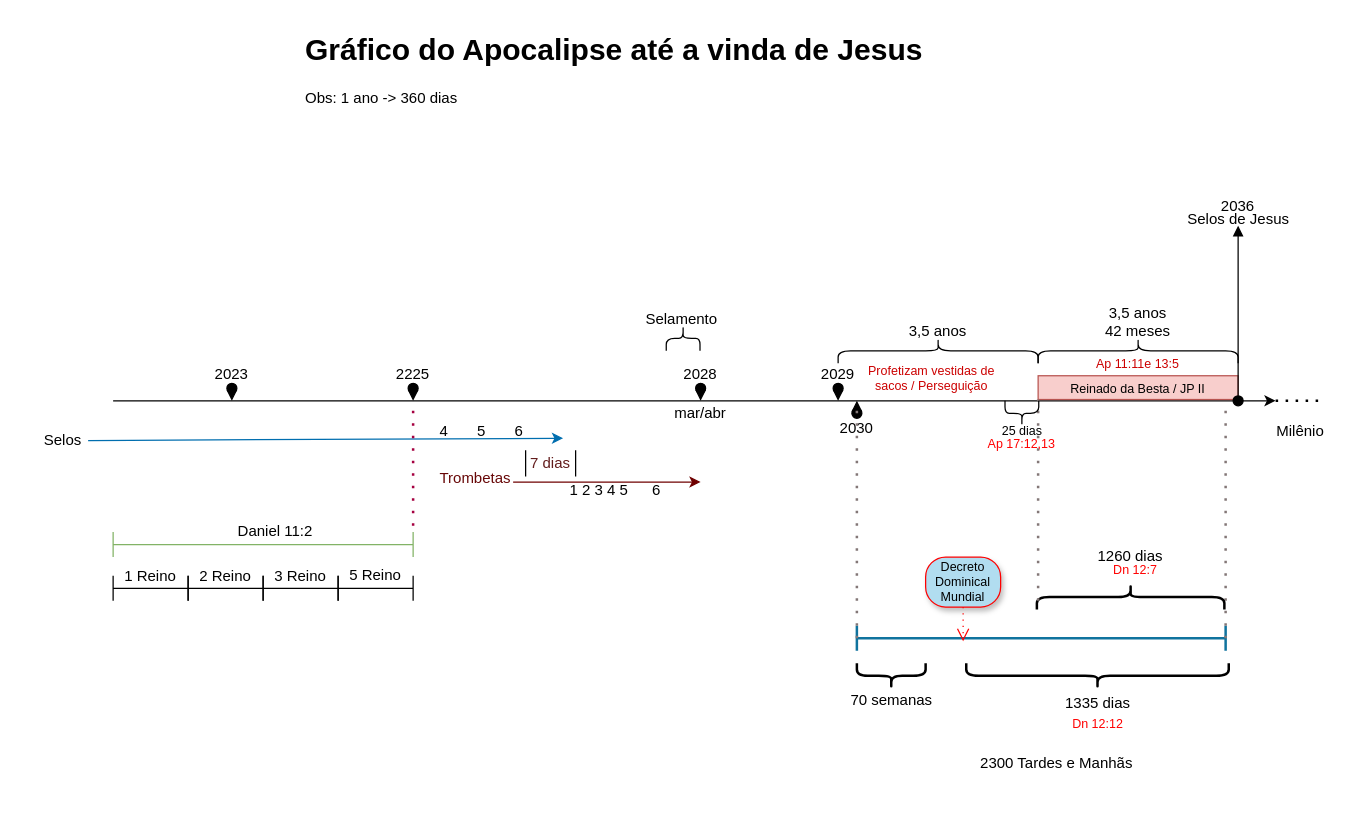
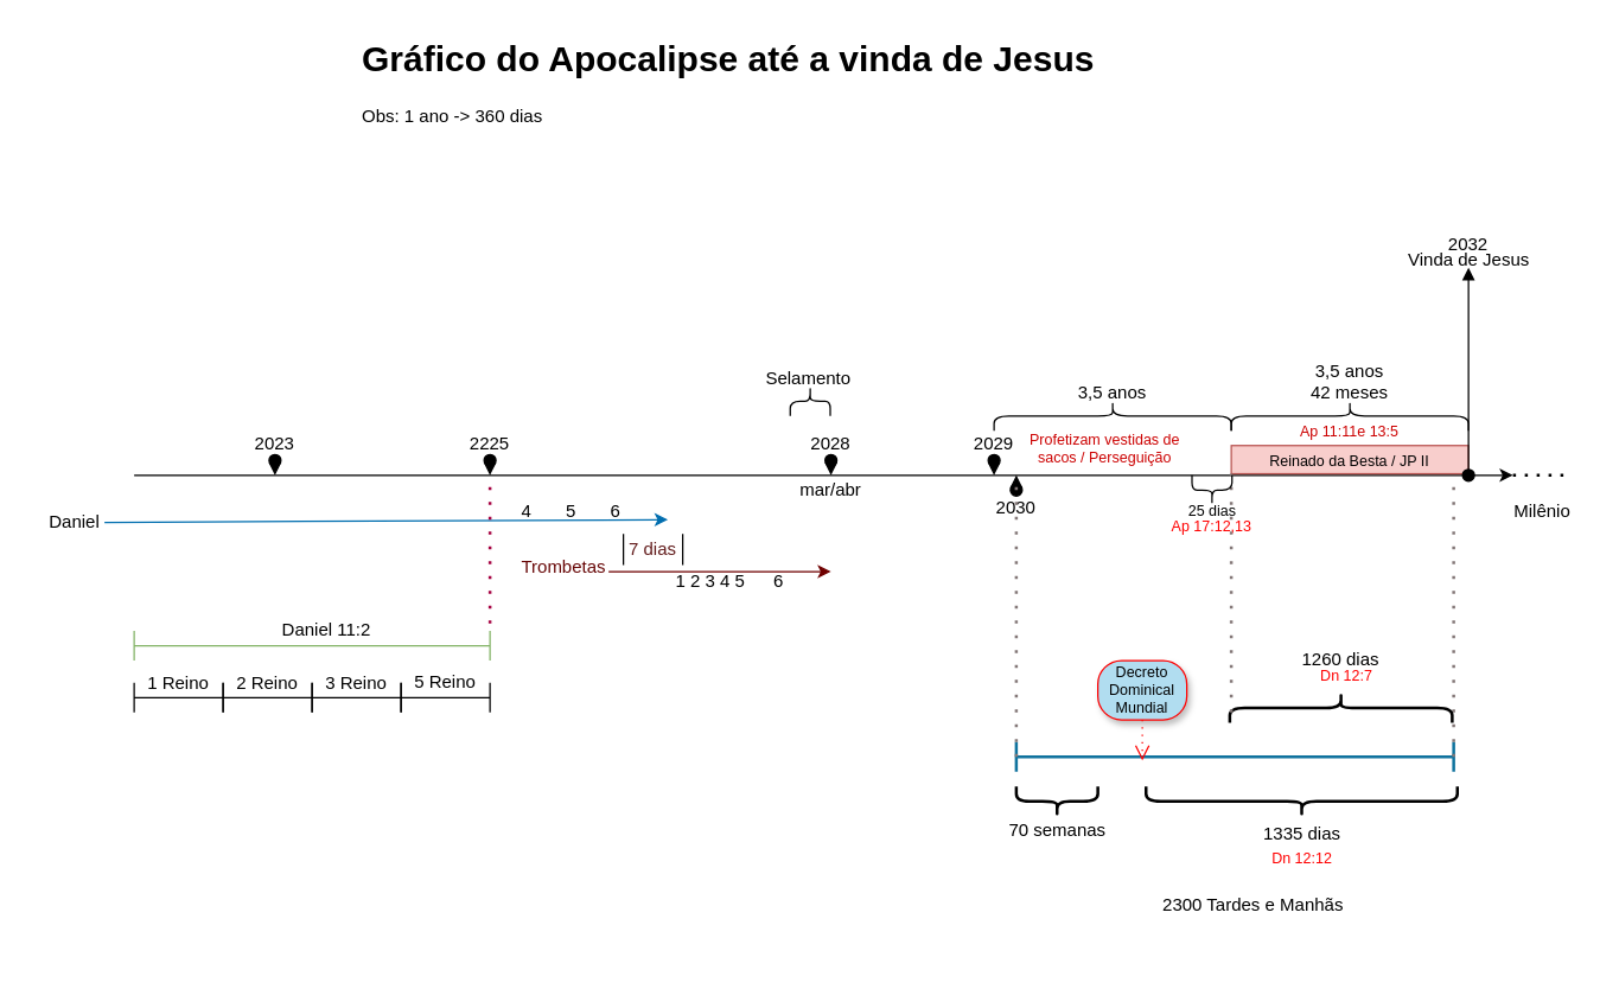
- <mxCell id="5" value="2036" style="text;html=1;strokeColor=none;fillColor=none;align=center;verticalAlign=middle;whiteSpace=wrap;rounded=0;" vertex="1" parent="1"><mxGeometry x="960" y="150" width="60" height="30" as="geometry" /></mxCell>
+ <mxCell id="5" value="2032" style="text;html=1;strokeColor=none;fillColor=none;align=center;verticalAlign=middle;whiteSpace=wrap;rounded=0;" vertex="1" parent="1"><mxGeometry x="960" y="150" width="60" height="30" as="geometry" /></mxCell>
- <mxCell id="6" value="Selos de Jesus" style="text;html=1;strokeColor=none;fillColor=none;align=center;verticalAlign=middle;whiteSpace=wrap;rounded=0;" vertex="1" parent="1"><mxGeometry x="937.5" y="160" width="105" height="30" as="geometry" /></mxCell>
+ <mxCell id="6" value="Vinda de Jesus" style="text;html=1;strokeColor=none;fillColor=none;align=center;verticalAlign=middle;whiteSpace=wrap;rounded=0;" vertex="1" parent="1"><mxGeometry x="937.5" y="160" width="105" height="30" as="geometry" /></mxCell>
- <mxCell id="25" value="Selos" style="text;html=1;strokeColor=none;fillColor=none;align=center;verticalAlign=middle;whiteSpace=wrap;rounded=0;" vertex="1" parent="1"><mxGeometry x="20" y="337" width="60" height="30" as="geometry" /></mxCell>
+ <mxCell id="25" value="Daniel" style="text;html=1;strokeColor=none;fillColor=none;align=center;verticalAlign=middle;whiteSpace=wrap;rounded=0;" vertex="1" parent="1"><mxGeometry x="20" y="337" width="60" height="30" as="geometry" /></mxCell>
